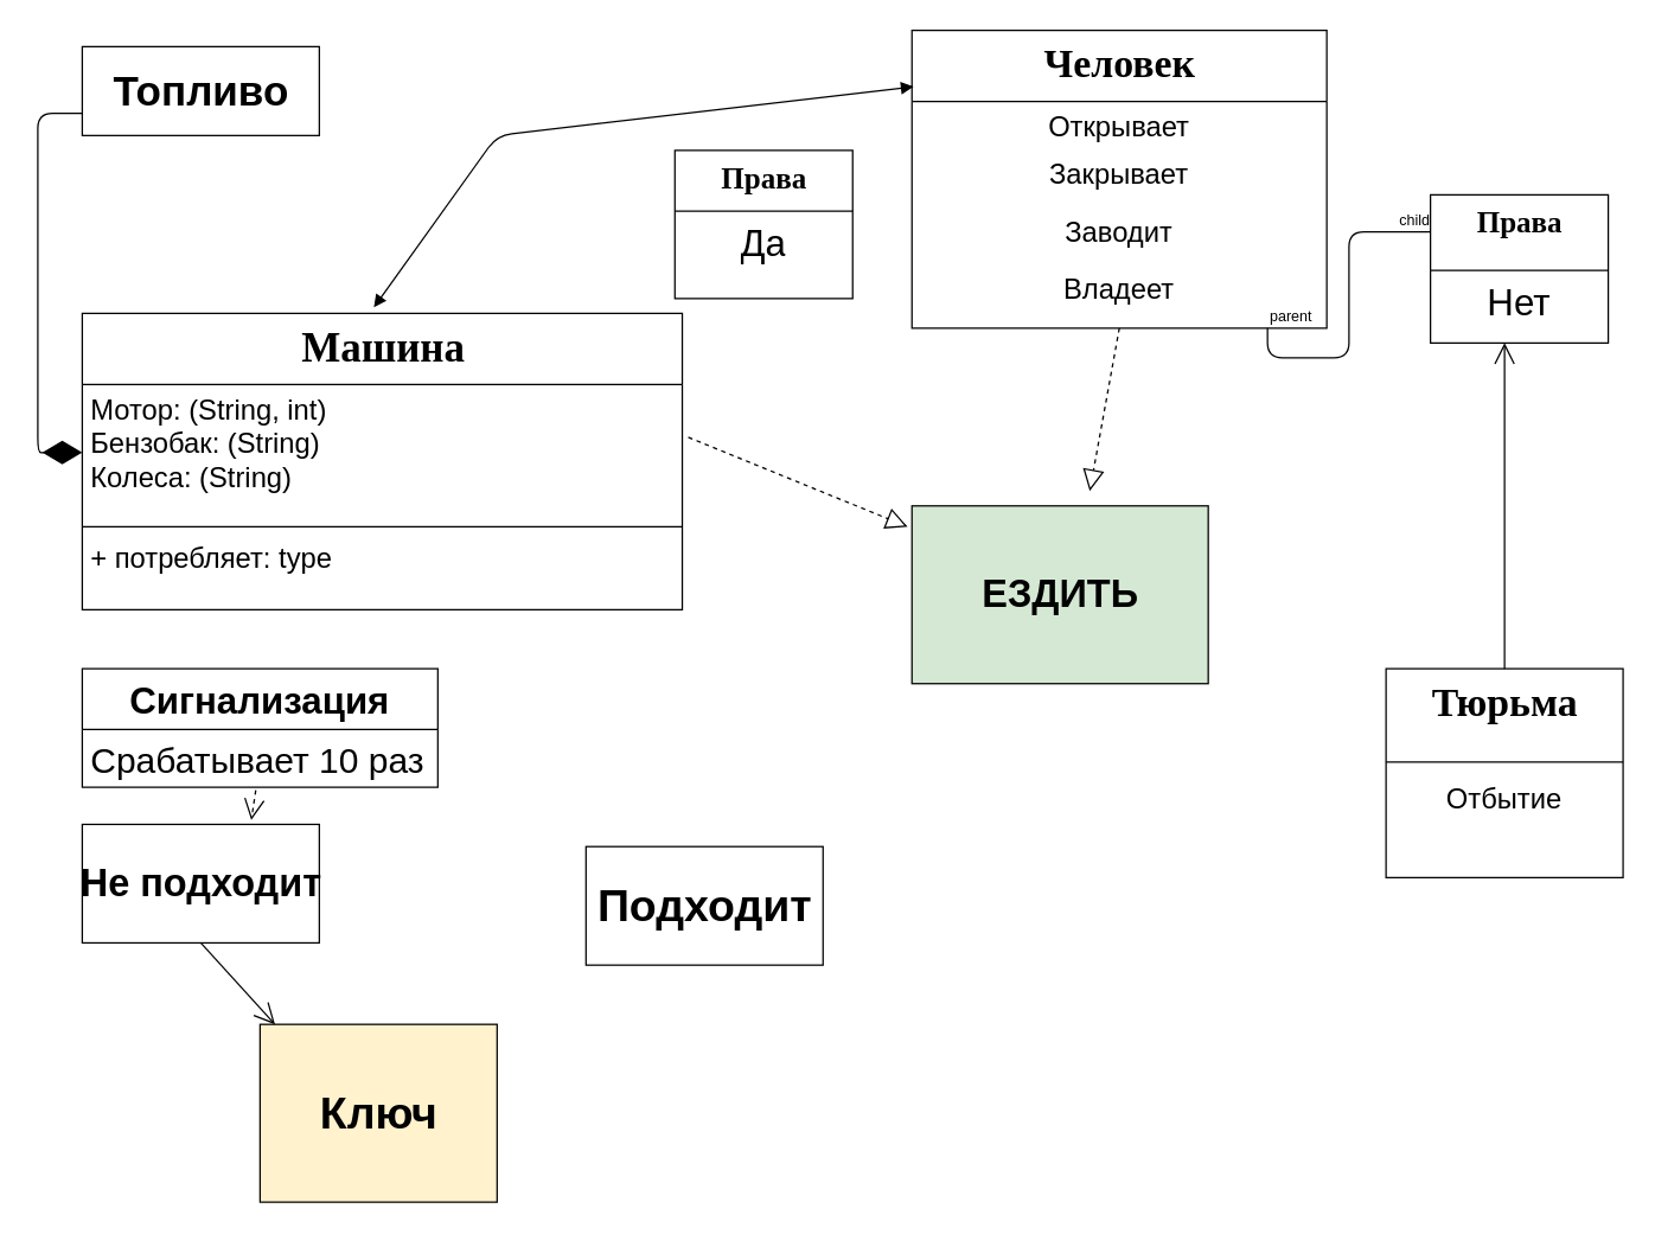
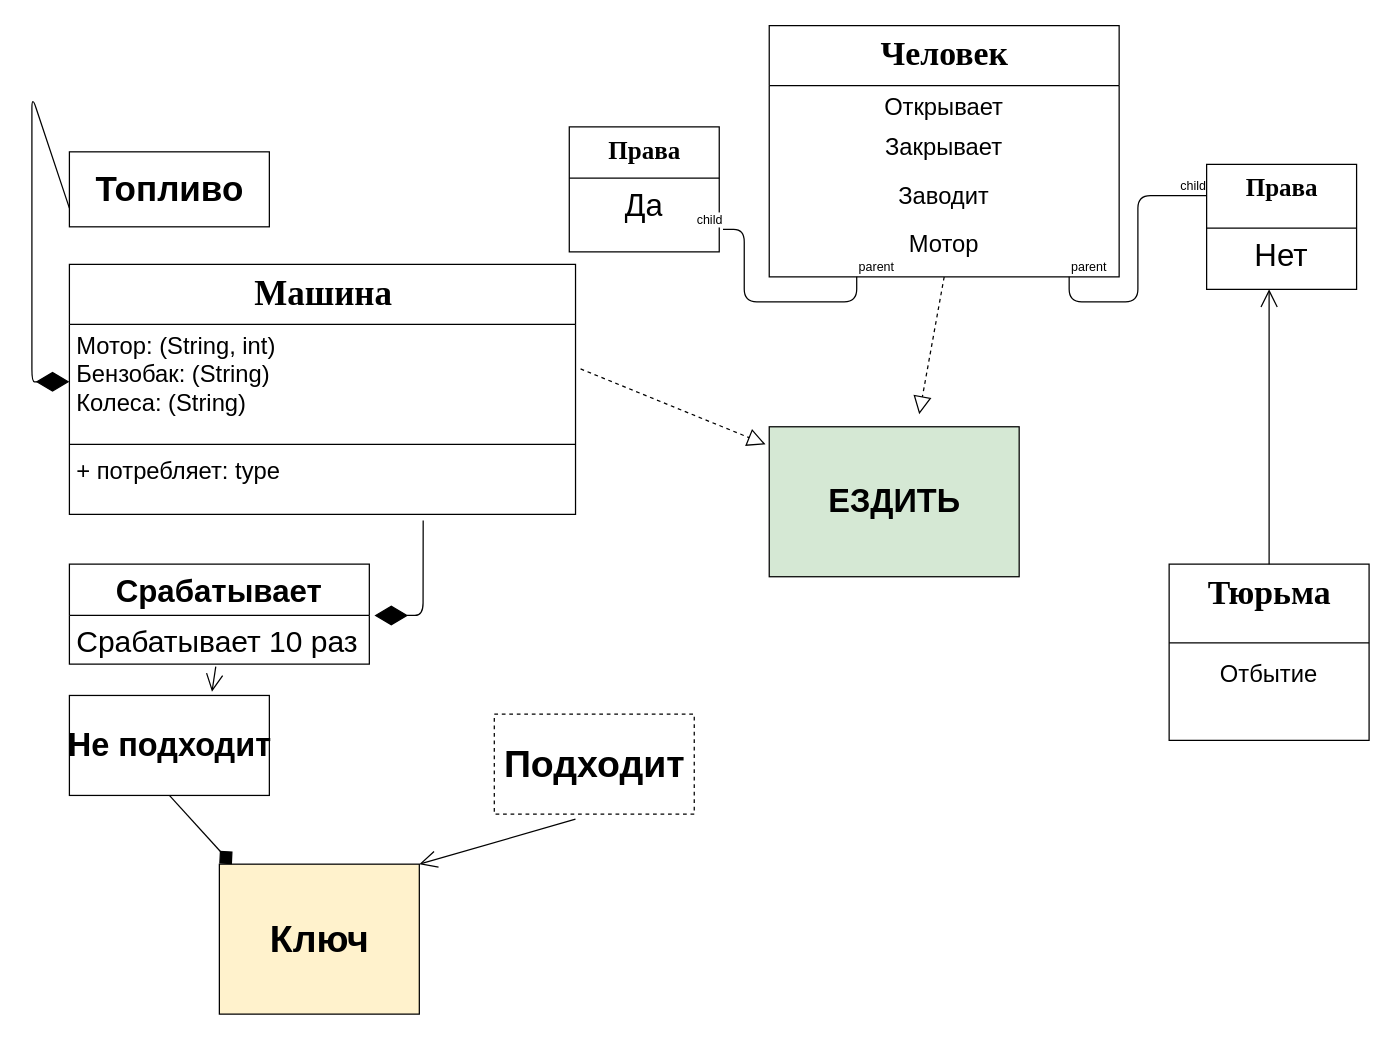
- <mxCell id="10" value="&lt;b&gt;&lt;font style=&quot;font-size: 28px&quot;&gt;Топливо&lt;/font&gt;&lt;/b&gt;" style="html=1;fontSize=24;" vertex="1" parent="1"><mxGeometry x="50" y="31" width="160" height="60" as="geometry" /></mxCell>
+ <mxCell id="10" value="&lt;b&gt;&lt;font style=&quot;font-size: 28px&quot;&gt;Топливо&lt;/font&gt;&lt;/b&gt;" style="html=1;fontSize=24;" vertex="1" parent="1"><mxGeometry x="50" y="121" width="160" height="60" as="geometry" /></mxCell>
- <mxCell id="15" value="" style="endArrow=block;startArrow=block;endFill=1;startFill=1;html=1;fontSize=24;exitX=0.486;exitY=-0.02;exitDx=0;exitDy=0;exitPerimeter=0;entryX=0.004;entryY=0.189;entryDx=0;entryDy=0;entryPerimeter=0;" edge="1" parent="1" source="3" target="17"><mxGeometry width="160" relative="1" as="geometry"><mxPoint x="480" y="201" as="sourcePoint" /><mxPoint x="640" y="201" as="targetPoint" /><Array as="points"><mxPoint x="330" y="91" /></Array></mxGeometry></mxCell>
- <mxCell id="21" value="&lt;p style=&quot;line-height: 120%&quot;&gt;&lt;font style=&quot;font-size: 19px&quot;&gt;Владеет&lt;/font&gt;&lt;/p&gt;" style="text;html=1;strokeColor=none;fillColor=none;align=center;verticalAlign=top;spacingLeft=4;spacingRight=4;whiteSpace=wrap;overflow=hidden;rotatable=0;points=[[0,0.5],[1,0.5]];portConstraint=eastwest;" vertex="1" parent="17"><mxGeometry y="150" width="280" height="40" as="geometry" /></mxCell>
+ <mxCell id="21" value="&lt;p style=&quot;line-height: 120%&quot;&gt;&lt;font style=&quot;font-size: 19px&quot;&gt;Мотор&lt;/font&gt;&lt;/p&gt;" style="text;html=1;strokeColor=none;fillColor=none;align=center;verticalAlign=top;spacingLeft=4;spacingRight=4;whiteSpace=wrap;overflow=hidden;rotatable=0;points=[[0,0.5],[1,0.5]];portConstraint=eastwest;" vertex="1" parent="17"><mxGeometry y="150" width="280" height="40" as="geometry" /></mxCell>
+ <mxCell id="26" value="" style="endArrow=none;html=1;edgeStyle=orthogonalEdgeStyle;fontSize=24;exitX=0.25;exitY=1;exitDx=0;exitDy=0;entryX=1.025;entryY=0.837;entryDx=0;entryDy=0;entryPerimeter=0;" edge="1" parent="1" source="17" target="25"><mxGeometry relative="1" as="geometry"><mxPoint x="480" y="301" as="sourcePoint" /><mxPoint x="640" y="301" as="targetPoint" /><Array as="points"><mxPoint x="680" y="241" /><mxPoint x="590" y="241" /><mxPoint x="590" y="183" /></Array></mxGeometry></mxCell>
+ <mxCell id="27" value="parent" style="resizable=0;html=1;align=left;verticalAlign=bottom;labelBackgroundColor=#ffffff;fontSize=10;" connectable="0" vertex="1" parent="26"><mxGeometry x="-1" relative="1" as="geometry" /></mxCell>
+ <mxCell id="28" value="child" style="resizable=0;html=1;align=right;verticalAlign=bottom;labelBackgroundColor=#ffffff;fontSize=10;" connectable="0" vertex="1" parent="26"><mxGeometry x="1" relative="1" as="geometry" /></mxCell>
+ <mxCell id="34" value="" style="endArrow=diamondThin;endFill=1;endSize=24;html=1;fontSize=24;exitX=0.699;exitY=1.096;exitDx=0;exitDy=0;exitPerimeter=0;entryX=1.017;entryY=0;entryDx=0;entryDy=0;entryPerimeter=0;" edge="1" parent="1" source="6" target="14"><mxGeometry width="160" relative="1" as="geometry"><mxPoint x="480" y="501" as="sourcePoint" /><mxPoint x="330" y="491" as="targetPoint" /><Array as="points"><mxPoint x="333" y="492" /></Array></mxGeometry></mxCell>
- <mxCell id="13" value="Сигнализация" style="swimlane;fontStyle=1;align=center;verticalAlign=top;childLayout=stackLayout;horizontal=1;startSize=41;horizontalStack=0;resizeParent=1;resizeParentMax=0;resizeLast=0;collapsible=1;marginBottom=0;fontSize=25;" vertex="1" parent="1"><mxGeometry x="50" y="451" width="240" height="80" as="geometry" /></mxCell>
+ <mxCell id="13" value="Срабатывает" style="swimlane;fontStyle=1;align=center;verticalAlign=top;childLayout=stackLayout;horizontal=1;startSize=41;horizontalStack=0;resizeParent=1;resizeParentMax=0;resizeLast=0;collapsible=1;marginBottom=0;fontSize=25;" vertex="1" parent="1"><mxGeometry x="50" y="451" width="240" height="80" as="geometry" /></mxCell>
- <mxCell id="35" value="" style="endArrow=open;endFill=1;endSize=12;html=1;fontSize=24;exitX=0.488;exitY=1.051;exitDx=0;exitDy=0;exitPerimeter=0;entryX=0.713;entryY=-0.037;entryDx=0;entryDy=0;entryPerimeter=0;dashed=1;" edge="1" parent="1" source="14" target="8"><mxGeometry width="160" relative="1" as="geometry"><mxPoint x="480" y="601" as="sourcePoint" /><mxPoint x="640" y="601" as="targetPoint" /></mxGeometry></mxCell>
+ <mxCell id="35" value="" style="endArrow=open;endFill=1;endSize=12;html=1;fontSize=24;exitX=0.488;exitY=1.051;exitDx=0;exitDy=0;exitPerimeter=0;entryX=0.713;entryY=-0.037;entryDx=0;entryDy=0;entryPerimeter=0;" edge="1" parent="1" source="14" target="8"><mxGeometry width="160" relative="1" as="geometry"><mxPoint x="480" y="601" as="sourcePoint" /><mxPoint x="640" y="601" as="targetPoint" /></mxGeometry></mxCell>
- <mxCell id="9" value="&lt;font style=&quot;font-size: 30px&quot;&gt;&lt;b&gt;Подходит&lt;/b&gt;&lt;/font&gt;" style="html=1;" vertex="1" parent="1"><mxGeometry x="390" y="571" width="160" height="80" as="geometry" /></mxCell>
+ <mxCell id="9" value="&lt;font style=&quot;font-size: 30px&quot;&gt;&lt;b&gt;Подходит&lt;/b&gt;&lt;/font&gt;" style="html=1;dashed=1;" vertex="1" parent="1"><mxGeometry x="390" y="571" width="160" height="80" as="geometry" /></mxCell>
+ <mxCell id="37" value="" style="endArrow=open;endFill=1;endSize=12;html=1;fontSize=24;exitX=0.406;exitY=1.05;exitDx=0;exitDy=0;exitPerimeter=0;entryX=1;entryY=0;entryDx=0;entryDy=0;" edge="1" parent="1" source="9" target="7"><mxGeometry width="160" relative="1" as="geometry"><mxPoint x="480" y="601" as="sourcePoint" /><mxPoint x="640" y="601" as="targetPoint" /></mxGeometry></mxCell>
- <mxCell id="36" value="" style="endArrow=open;endFill=1;endSize=12;html=1;fontSize=24;exitX=0.5;exitY=1;exitDx=0;exitDy=0;entryX=0.063;entryY=0;entryDx=0;entryDy=0;entryPerimeter=0;" edge="1" parent="1" source="8" target="7"><mxGeometry width="160" relative="1" as="geometry"><mxPoint x="480" y="601" as="sourcePoint" /><mxPoint x="640" y="601" as="targetPoint" /></mxGeometry></mxCell>
+ <mxCell id="36" value="" style="endArrow=diamond;endFill=1;endSize=12;html=1;fontSize=24;exitX=0.5;exitY=1;exitDx=0;exitDy=0;entryX=0.063;entryY=0;entryDx=0;entryDy=0;entryPerimeter=0;" edge="1" parent="1" source="8" target="7"><mxGeometry width="160" relative="1" as="geometry"><mxPoint x="480" y="601" as="sourcePoint" /><mxPoint x="640" y="601" as="targetPoint" /></mxGeometry></mxCell>
